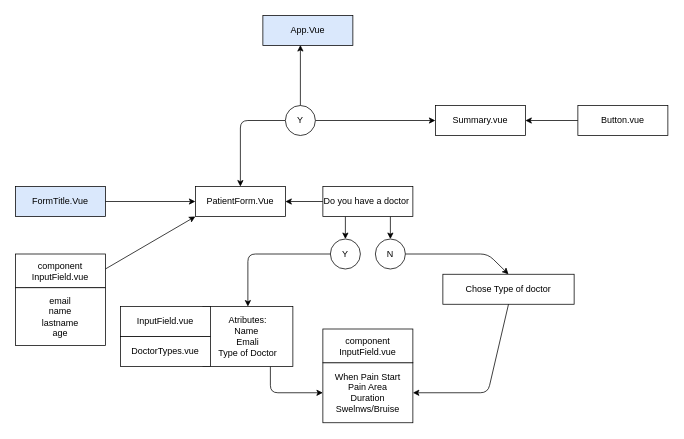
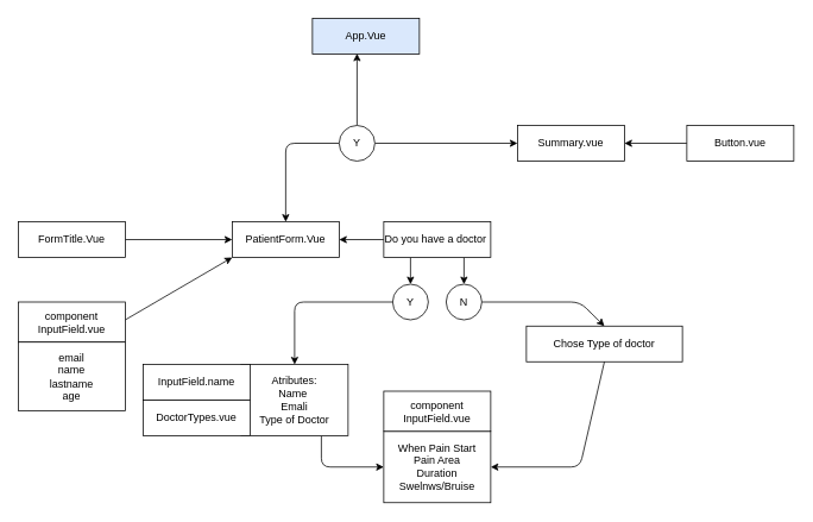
- <mxCell id="6" value="FormTitle.Vue" style="rounded=0;whiteSpace=wrap;html=1;fillColor=#dae8fc;" parent="1" vertex="1"><mxGeometry x="20" y="248" width="120" height="40" as="geometry" /></mxCell>
+ <mxCell id="6" value="FormTitle.Vue" style="rounded=0;whiteSpace=wrap;html=1;" parent="1" vertex="1"><mxGeometry x="20" y="248" width="120" height="40" as="geometry" /></mxCell>
- <mxCell id="20" value="InputField.vue" style="rounded=0;whiteSpace=wrap;html=1;" parent="1" vertex="1"><mxGeometry x="160" y="408" width="120" height="40" as="geometry" /></mxCell>
+ <mxCell id="20" value="InputField.name" style="rounded=0;whiteSpace=wrap;html=1;" parent="1" vertex="1"><mxGeometry x="160" y="408" width="120" height="40" as="geometry" /></mxCell>
